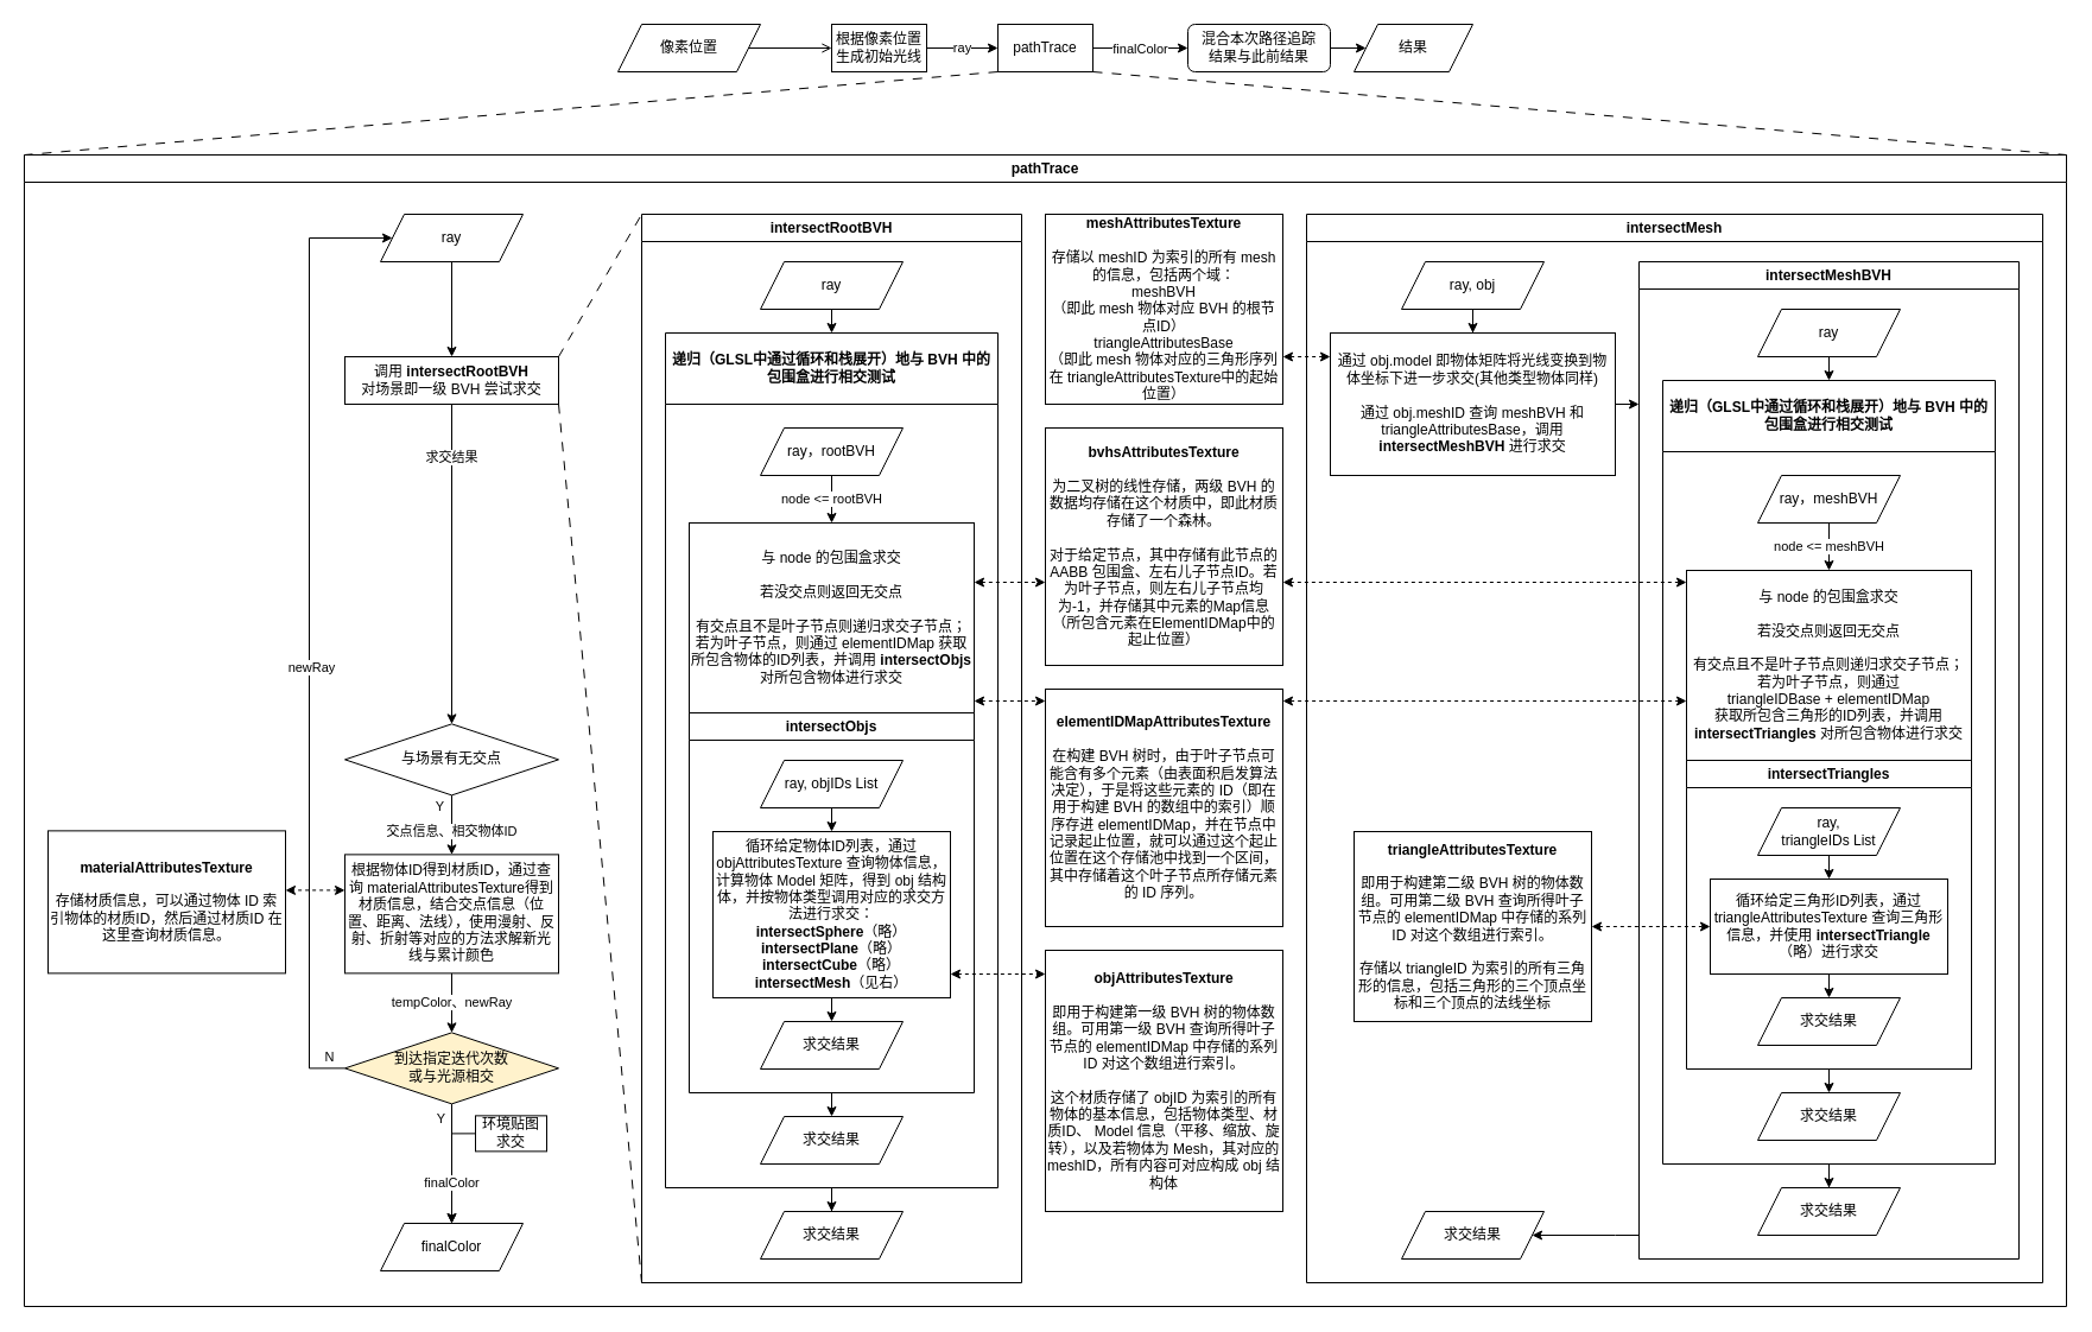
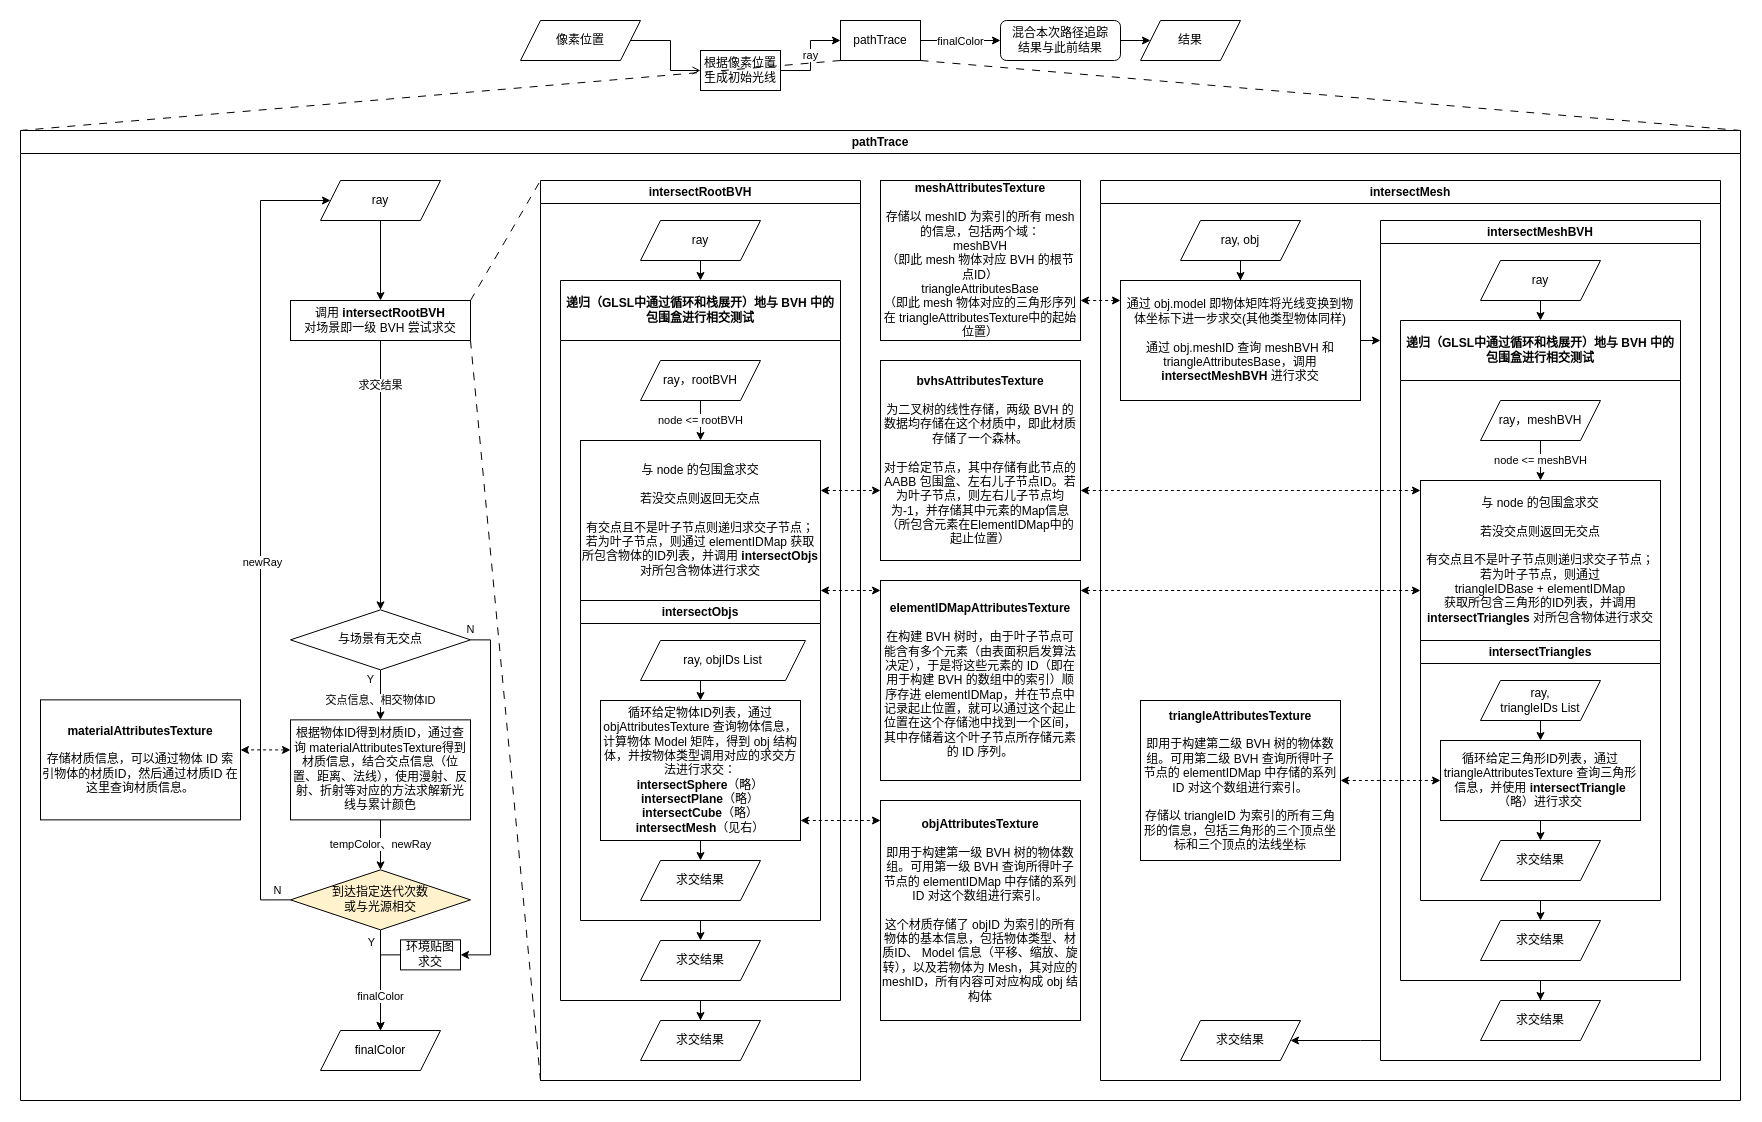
- <mxCell id="3" value="根据像素位置生成初始光线" style="rounded=0;whiteSpace=wrap;html=1;" vertex="1" parent="1"><mxGeometry x="700" y="20" width="80" height="40" as="geometry" /></mxCell>
+ <mxCell id="3" value="根据像素位置生成初始光线" style="rounded=0;whiteSpace=wrap;html=1;" vertex="1" parent="1"><mxGeometry x="700" y="50" width="80" height="40" as="geometry" /></mxCell>
- <mxCell id="44" value="ray, objIDs List" style="shape=parallelogram;perimeter=parallelogramPerimeter;whiteSpace=wrap;html=1;fixedSize=1;" vertex="1" parent="40"><mxGeometry x="60" y="40" width="120" height="40" as="geometry" /></mxCell>
+ <mxCell id="44" value="ray, objIDs List" style="shape=parallelogram;perimeter=parallelogramPerimeter;whiteSpace=wrap;html=1;fixedSize=1;" vertex="1" parent="40"><mxGeometry x="60" y="40" width="165" height="40" as="geometry" /></mxCell>
+ <mxCell id="13" value="N" style="edgeStyle=orthogonalEdgeStyle;rounded=0;orthogonalLoop=1;jettySize=auto;html=1;exitX=1;exitY=0.5;exitDx=0;exitDy=0;entryX=1;entryY=0.5;entryDx=0;entryDy=0;" edge="1" parent="11" source="48" target="49"><mxGeometry x="-1" y="10" relative="1" as="geometry"><mxPoint x="460" y="799.37" as="targetPoint" /><Array as="points"><mxPoint x="470" y="509.37" /><mxPoint x="470" y="824.37" /></Array><mxPoint as="offset" /></mxGeometry></mxCell>
